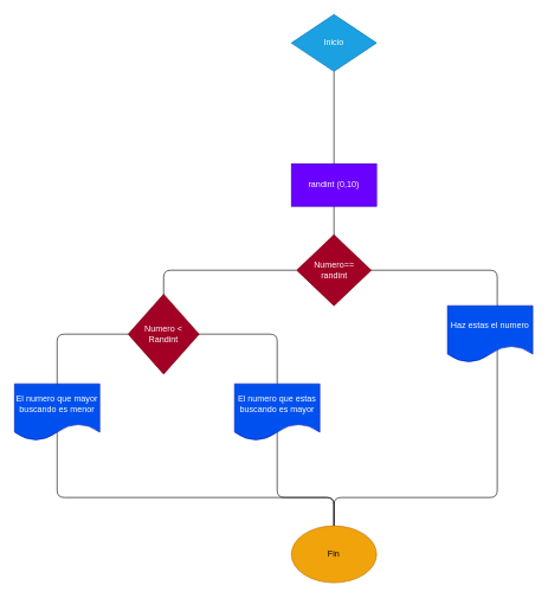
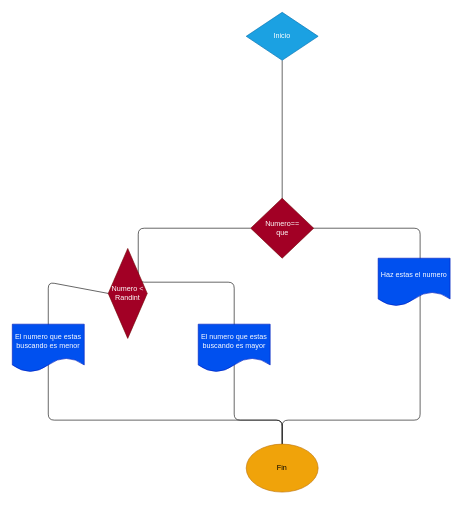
- <mxCell id="4" value="randint (0,10)" style="rounded=0;whiteSpace=wrap;html=1;fillColor=#6a00ff;fontColor=#ffffff;strokeColor=#3700CC;" vertex="1" parent="1"><mxGeometry x="410" y="230" width="120" height="60" as="geometry" /></mxCell>
- <mxCell id="6" value="Numero==&lt;br&gt;randint" style="rhombus;whiteSpace=wrap;html=1;fillColor=#a20025;fontColor=#ffffff;strokeColor=#6F0000;" vertex="1" parent="1"><mxGeometry x="417.5" y="330" width="105" height="100" as="geometry" /></mxCell>
+ <mxCell id="6" value="Numero==&lt;br&gt;que" style="rhombus;whiteSpace=wrap;html=1;fillColor=#a20025;fontColor=#ffffff;strokeColor=#6F0000;" vertex="1" parent="1"><mxGeometry x="417.5" y="330" width="105" height="100" as="geometry" /></mxCell>
- <mxCell id="9" value="Numero &amp;lt; &lt;br&gt;Randint" style="rhombus;whiteSpace=wrap;html=1;fillColor=#a20025;fontColor=#ffffff;strokeColor=#6F0000;" vertex="1" parent="1"><mxGeometry x="180" y="413.75" width="100" height="112.5" as="geometry" /></mxCell>
+ <mxCell id="9" value="Numero &amp;lt; &lt;br&gt;Randint" style="rhombus;whiteSpace=wrap;html=1;fillColor=#a20025;fontColor=#ffffff;strokeColor=#6F0000;" vertex="1" parent="1"><mxGeometry x="180" y="413.75" width="65" height="150" as="geometry" /></mxCell>
- <mxCell id="11" value="El numero que mayor buscando es menor" style="shape=document;whiteSpace=wrap;html=1;boundedLbl=1;fillColor=#0050ef;fontColor=#ffffff;strokeColor=#001DBC;" vertex="1" parent="1"><mxGeometry x="20" y="540" width="120" height="80" as="geometry" /></mxCell>
+ <mxCell id="11" value="El numero que estas buscando es menor" style="shape=document;whiteSpace=wrap;html=1;boundedLbl=1;fillColor=#0050ef;fontColor=#ffffff;strokeColor=#001DBC;" vertex="1" parent="1"><mxGeometry x="20" y="540" width="120" height="80" as="geometry" /></mxCell>
